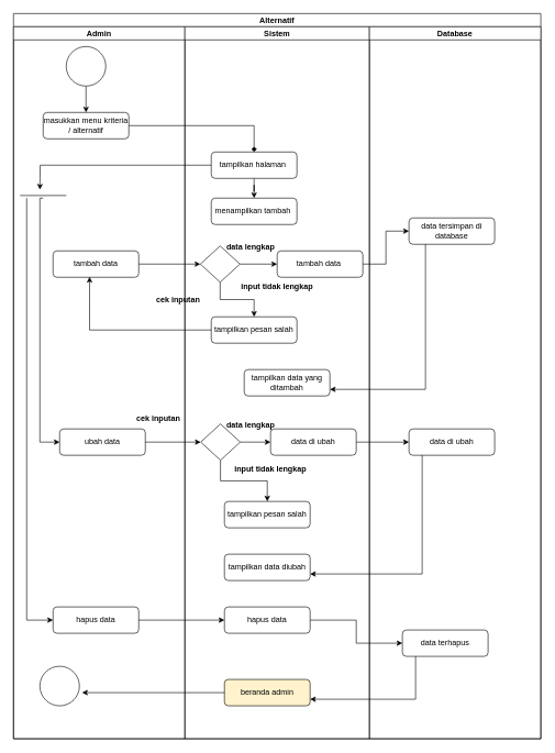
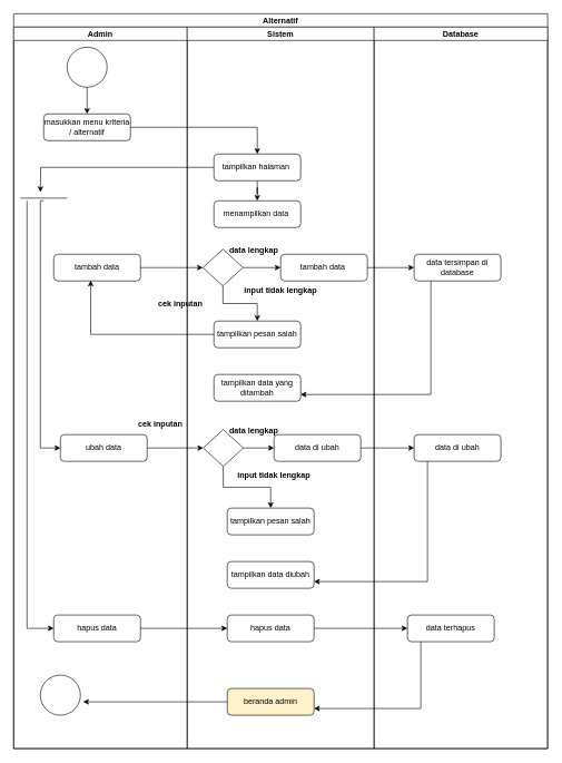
- <mxCell id="16" style="edgeStyle=orthogonalEdgeStyle;rounded=0;orthogonalLoop=1;jettySize=auto;html=1;entryX=0.5;entryY=0;entryDx=0;entryDy=0;endArrow=diamond;" parent="2" source="6" target="20" edge="1"><mxGeometry relative="1" as="geometry" /></mxCell>
+ <mxCell id="16" style="edgeStyle=orthogonalEdgeStyle;rounded=0;orthogonalLoop=1;jettySize=auto;html=1;entryX=0.5;entryY=0;entryDx=0;entryDy=0;" parent="2" source="6" target="20" edge="1"><mxGeometry relative="1" as="geometry" /></mxCell>
- <mxCell id="21" value="menampilkan tambah&amp;nbsp;" style="rounded=1;whiteSpace=wrap;html=1;" parent="18" vertex="1"><mxGeometry x="40" y="260" width="130" height="40" as="geometry" /></mxCell>
+ <mxCell id="21" value="menampilkan data&amp;nbsp;" style="rounded=1;whiteSpace=wrap;html=1;" parent="18" vertex="1"><mxGeometry x="40" y="260" width="130" height="40" as="geometry" /></mxCell>
- <mxCell id="41" value="data tersimpan di database" style="rounded=1;whiteSpace=wrap;html=1;" parent="40" vertex="1"><mxGeometry x="60" y="290" width="130" height="40" as="geometry" /></mxCell>
+ <mxCell id="41" value="data tersimpan di database" style="rounded=1;whiteSpace=wrap;html=1;" parent="40" vertex="1"><mxGeometry x="60" y="340" width="130" height="40" as="geometry" /></mxCell>
- <mxCell id="27" value="tampilkan data yang ditambah" style="rounded=1;whiteSpace=wrap;html=1;" parent="18" vertex="1"><mxGeometry x="90" y="520" width="130" height="40" as="geometry" /></mxCell>
+ <mxCell id="27" value="tampilkan data yang ditambah" style="rounded=1;whiteSpace=wrap;html=1;" parent="18" vertex="1"><mxGeometry x="40" y="520" width="130" height="40" as="geometry" /></mxCell>
- <mxCell id="43" value="data terhapus" style="rounded=1;whiteSpace=wrap;html=1;" parent="40" vertex="1"><mxGeometry x="50" y="915" width="130" height="40" as="geometry" /></mxCell>
+ <mxCell id="43" value="data terhapus" style="rounded=1;whiteSpace=wrap;html=1;" parent="40" vertex="1"><mxGeometry x="50" y="880" width="130" height="40" as="geometry" /></mxCell>
